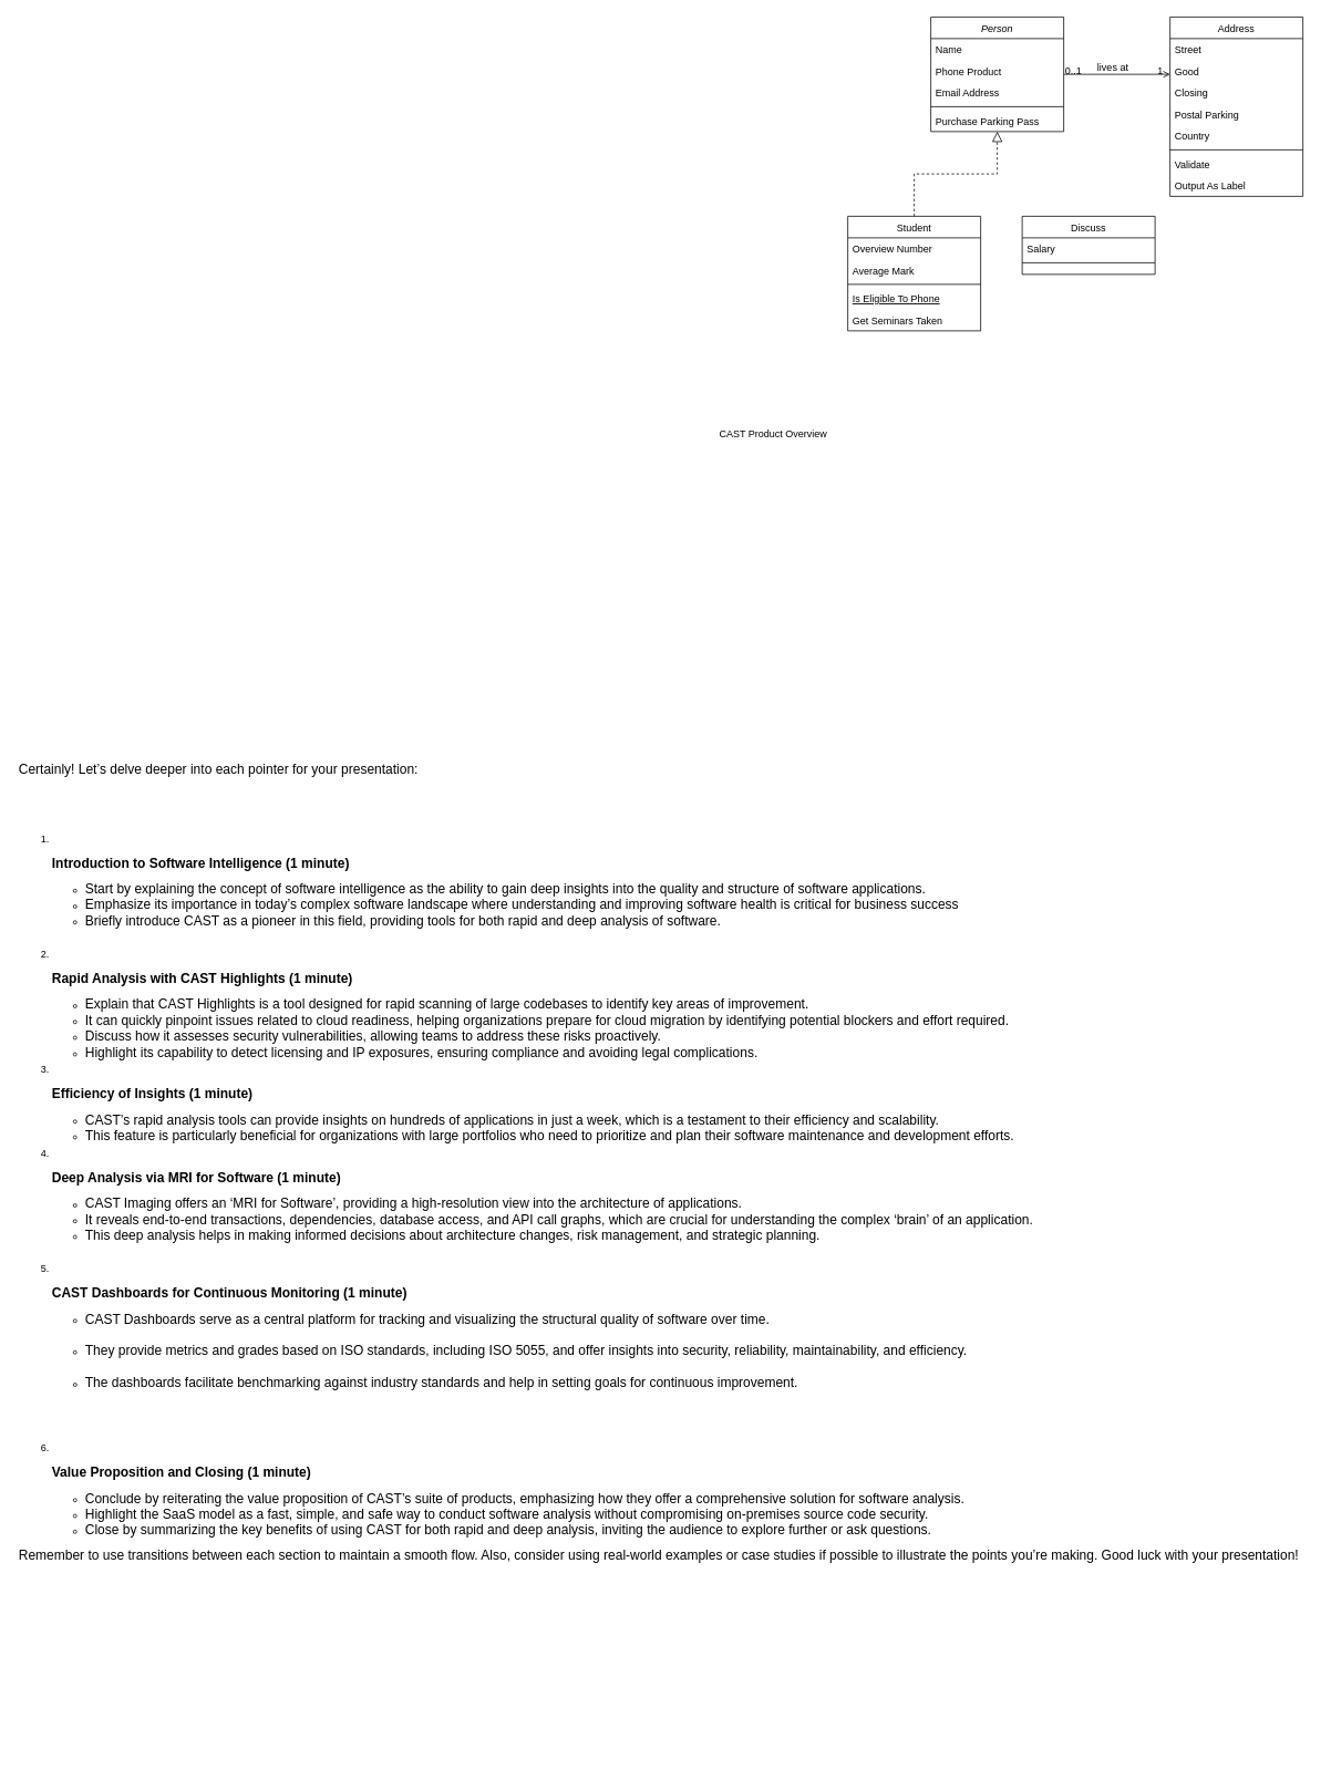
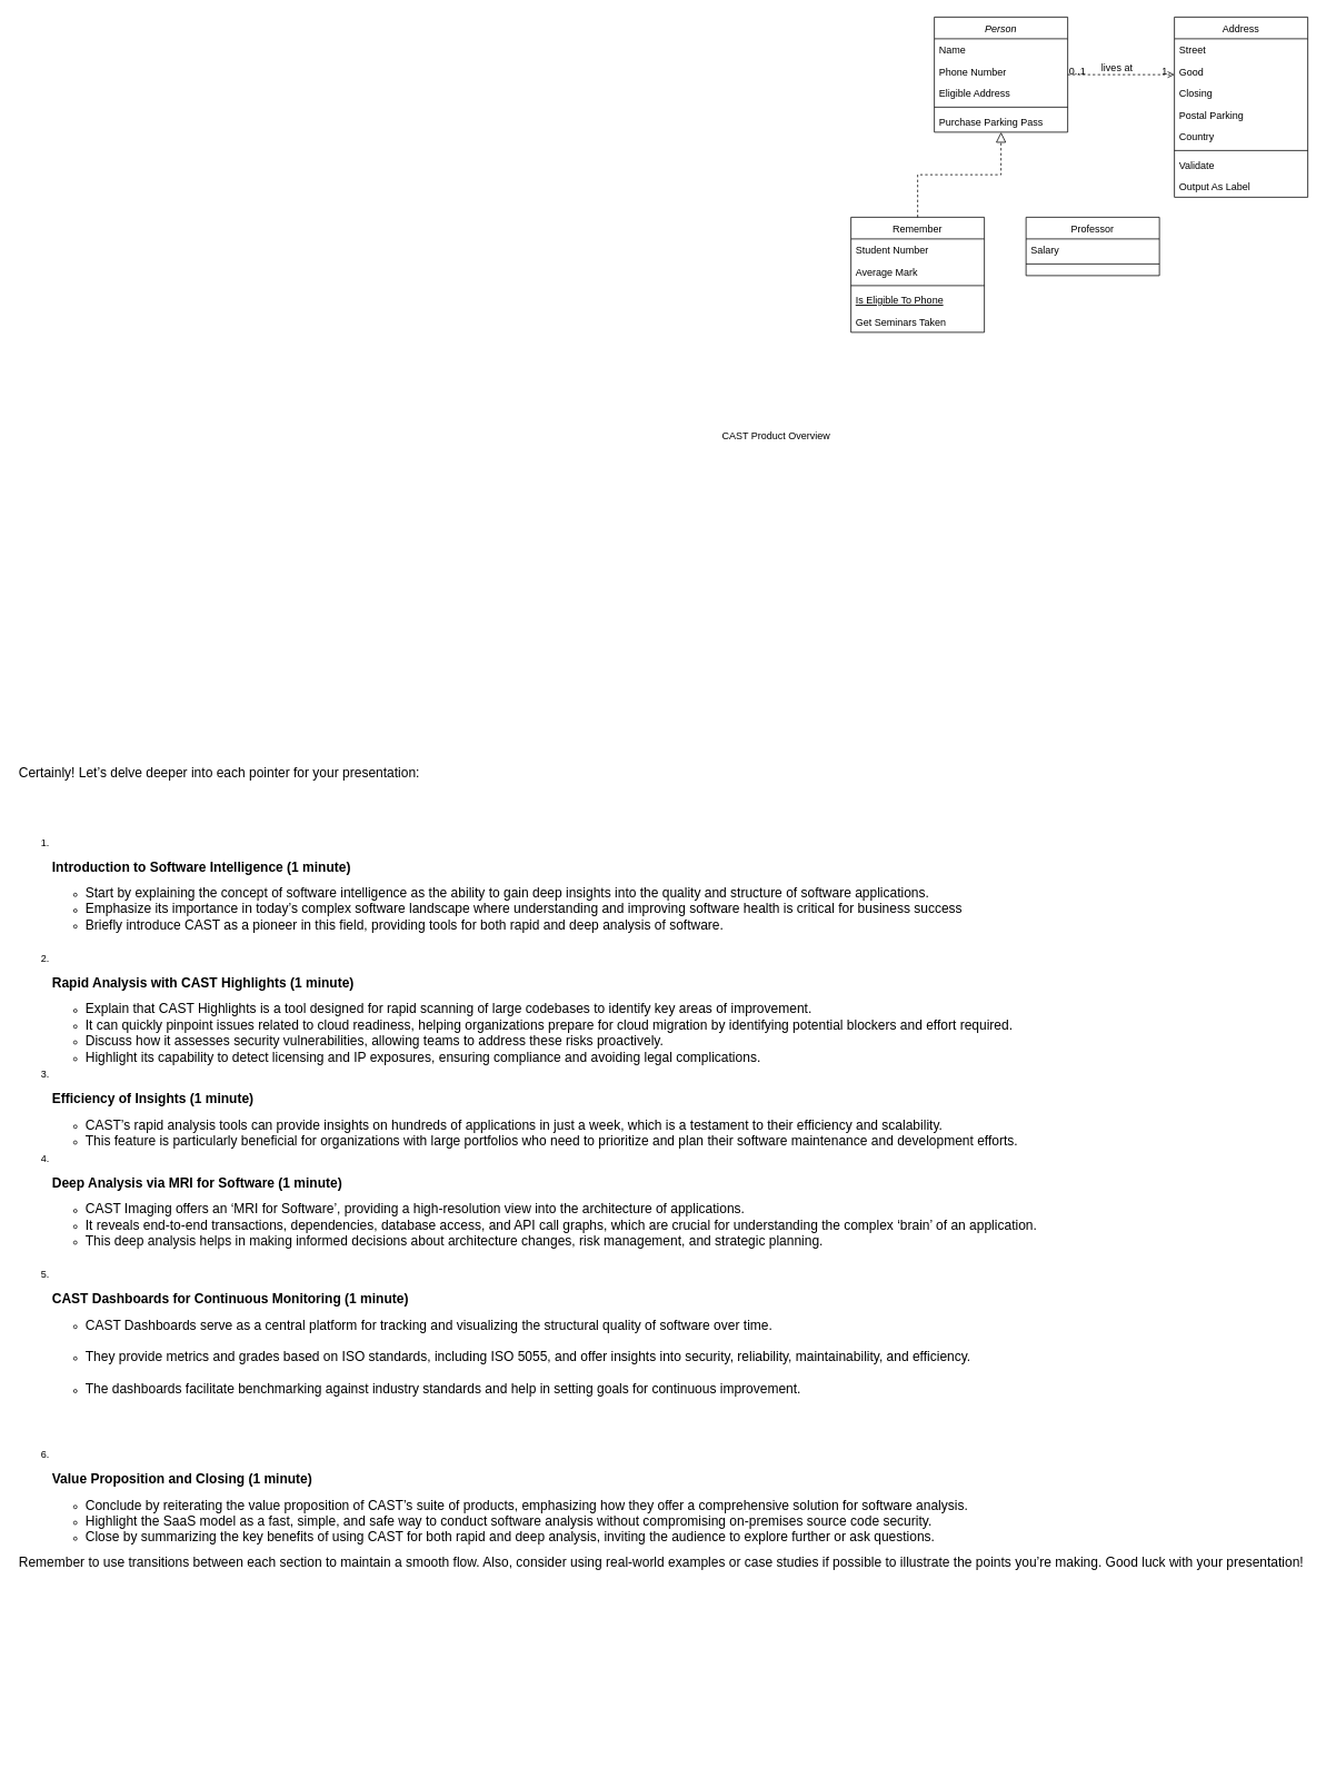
- <mxCell id="4" value="Phone Product" style="text;align=left;verticalAlign=top;spacingLeft=4;spacingRight=4;overflow=hidden;rotatable=0;points=[[0,0.5],[1,0.5]];portConstraint=eastwest;rounded=0;shadow=0;html=0;" parent="2" vertex="1"><mxGeometry y="52" width="160" height="26" as="geometry" /></mxCell>
+ <mxCell id="4" value="Phone Number" style="text;align=left;verticalAlign=top;spacingLeft=4;spacingRight=4;overflow=hidden;rotatable=0;points=[[0,0.5],[1,0.5]];portConstraint=eastwest;rounded=0;shadow=0;html=0;" parent="2" vertex="1"><mxGeometry y="52" width="160" height="26" as="geometry" /></mxCell>
- <mxCell id="27" value="" style="endArrow=open;shadow=0;strokeWidth=1;rounded=0;curved=0;endFill=1;edgeStyle=elbowEdgeStyle;elbow=vertical;" parent="1" source="2" target="18" edge="1"><mxGeometry x="0.5" y="41" relative="1" as="geometry"><mxPoint x="1280" y="92" as="sourcePoint" /><mxPoint x="1440" y="92" as="targetPoint" /><mxPoint x="-40" y="32" as="offset" /></mxGeometry></mxCell>
+ <mxCell id="27" value="" style="endArrow=open;shadow=0;strokeWidth=1;rounded=0;curved=0;endFill=1;edgeStyle=elbowEdgeStyle;elbow=vertical;dashed=1;" parent="1" source="2" target="18" edge="1"><mxGeometry x="0.5" y="41" relative="1" as="geometry"><mxPoint x="1280" y="92" as="sourcePoint" /><mxPoint x="1440" y="92" as="targetPoint" /><mxPoint x="-40" y="32" as="offset" /></mxGeometry></mxCell>
- <mxCell id="5" value="Email Address" style="text;align=left;verticalAlign=top;spacingLeft=4;spacingRight=4;overflow=hidden;rotatable=0;points=[[0,0.5],[1,0.5]];portConstraint=eastwest;rounded=0;shadow=0;html=0;" parent="2" vertex="1"><mxGeometry y="78" width="160" height="26" as="geometry" /></mxCell>
+ <mxCell id="5" value="Eligible Address" style="text;align=left;verticalAlign=top;spacingLeft=4;spacingRight=4;overflow=hidden;rotatable=0;points=[[0,0.5],[1,0.5]];portConstraint=eastwest;rounded=0;shadow=0;html=0;" parent="2" vertex="1"><mxGeometry y="78" width="160" height="26" as="geometry" /></mxCell>
- <mxCell id="8" value="Student" style="swimlane;fontStyle=0;align=center;verticalAlign=top;childLayout=stackLayout;horizontal=1;startSize=26;horizontalStack=0;resizeParent=1;resizeLast=0;collapsible=1;marginBottom=0;rounded=0;shadow=0;strokeWidth=1;" parent="1" vertex="1"><mxGeometry x="1020" y="260" width="160" height="138" as="geometry"><mxRectangle x="130" y="380" width="160" height="26" as="alternateBounds" /></mxGeometry></mxCell>
+ <mxCell id="8" value="Remember" style="swimlane;fontStyle=0;align=center;verticalAlign=top;childLayout=stackLayout;horizontal=1;startSize=26;horizontalStack=0;resizeParent=1;resizeLast=0;collapsible=1;marginBottom=0;rounded=0;shadow=0;strokeWidth=1;" parent="1" vertex="1"><mxGeometry x="1020" y="260" width="160" height="138" as="geometry"><mxRectangle x="130" y="380" width="160" height="26" as="alternateBounds" /></mxGeometry></mxCell>
- <mxCell id="15" value="Discuss" style="swimlane;fontStyle=0;align=center;verticalAlign=top;childLayout=stackLayout;horizontal=1;startSize=26;horizontalStack=0;resizeParent=1;resizeLast=0;collapsible=1;marginBottom=0;rounded=0;shadow=0;strokeWidth=1;" parent="1" vertex="1"><mxGeometry x="1230" y="260" width="160" height="70" as="geometry"><mxRectangle x="340" y="380" width="170" height="26" as="alternateBounds" /></mxGeometry></mxCell>
+ <mxCell id="15" value="Professor" style="swimlane;fontStyle=0;align=center;verticalAlign=top;childLayout=stackLayout;horizontal=1;startSize=26;horizontalStack=0;resizeParent=1;resizeLast=0;collapsible=1;marginBottom=0;rounded=0;shadow=0;strokeWidth=1;" parent="1" vertex="1"><mxGeometry x="1230" y="260" width="160" height="70" as="geometry"><mxRectangle x="340" y="380" width="170" height="26" as="alternateBounds" /></mxGeometry></mxCell>
- <mxCell id="9" value="Overview Number" style="text;align=left;verticalAlign=top;spacingLeft=4;spacingRight=4;overflow=hidden;rotatable=0;points=[[0,0.5],[1,0.5]];portConstraint=eastwest;" parent="8" vertex="1"><mxGeometry y="26" width="160" height="26" as="geometry" /></mxCell>
+ <mxCell id="9" value="Student Number" style="text;align=left;verticalAlign=top;spacingLeft=4;spacingRight=4;overflow=hidden;rotatable=0;points=[[0,0.5],[1,0.5]];portConstraint=eastwest;" parent="8" vertex="1"><mxGeometry y="26" width="160" height="26" as="geometry" /></mxCell>
